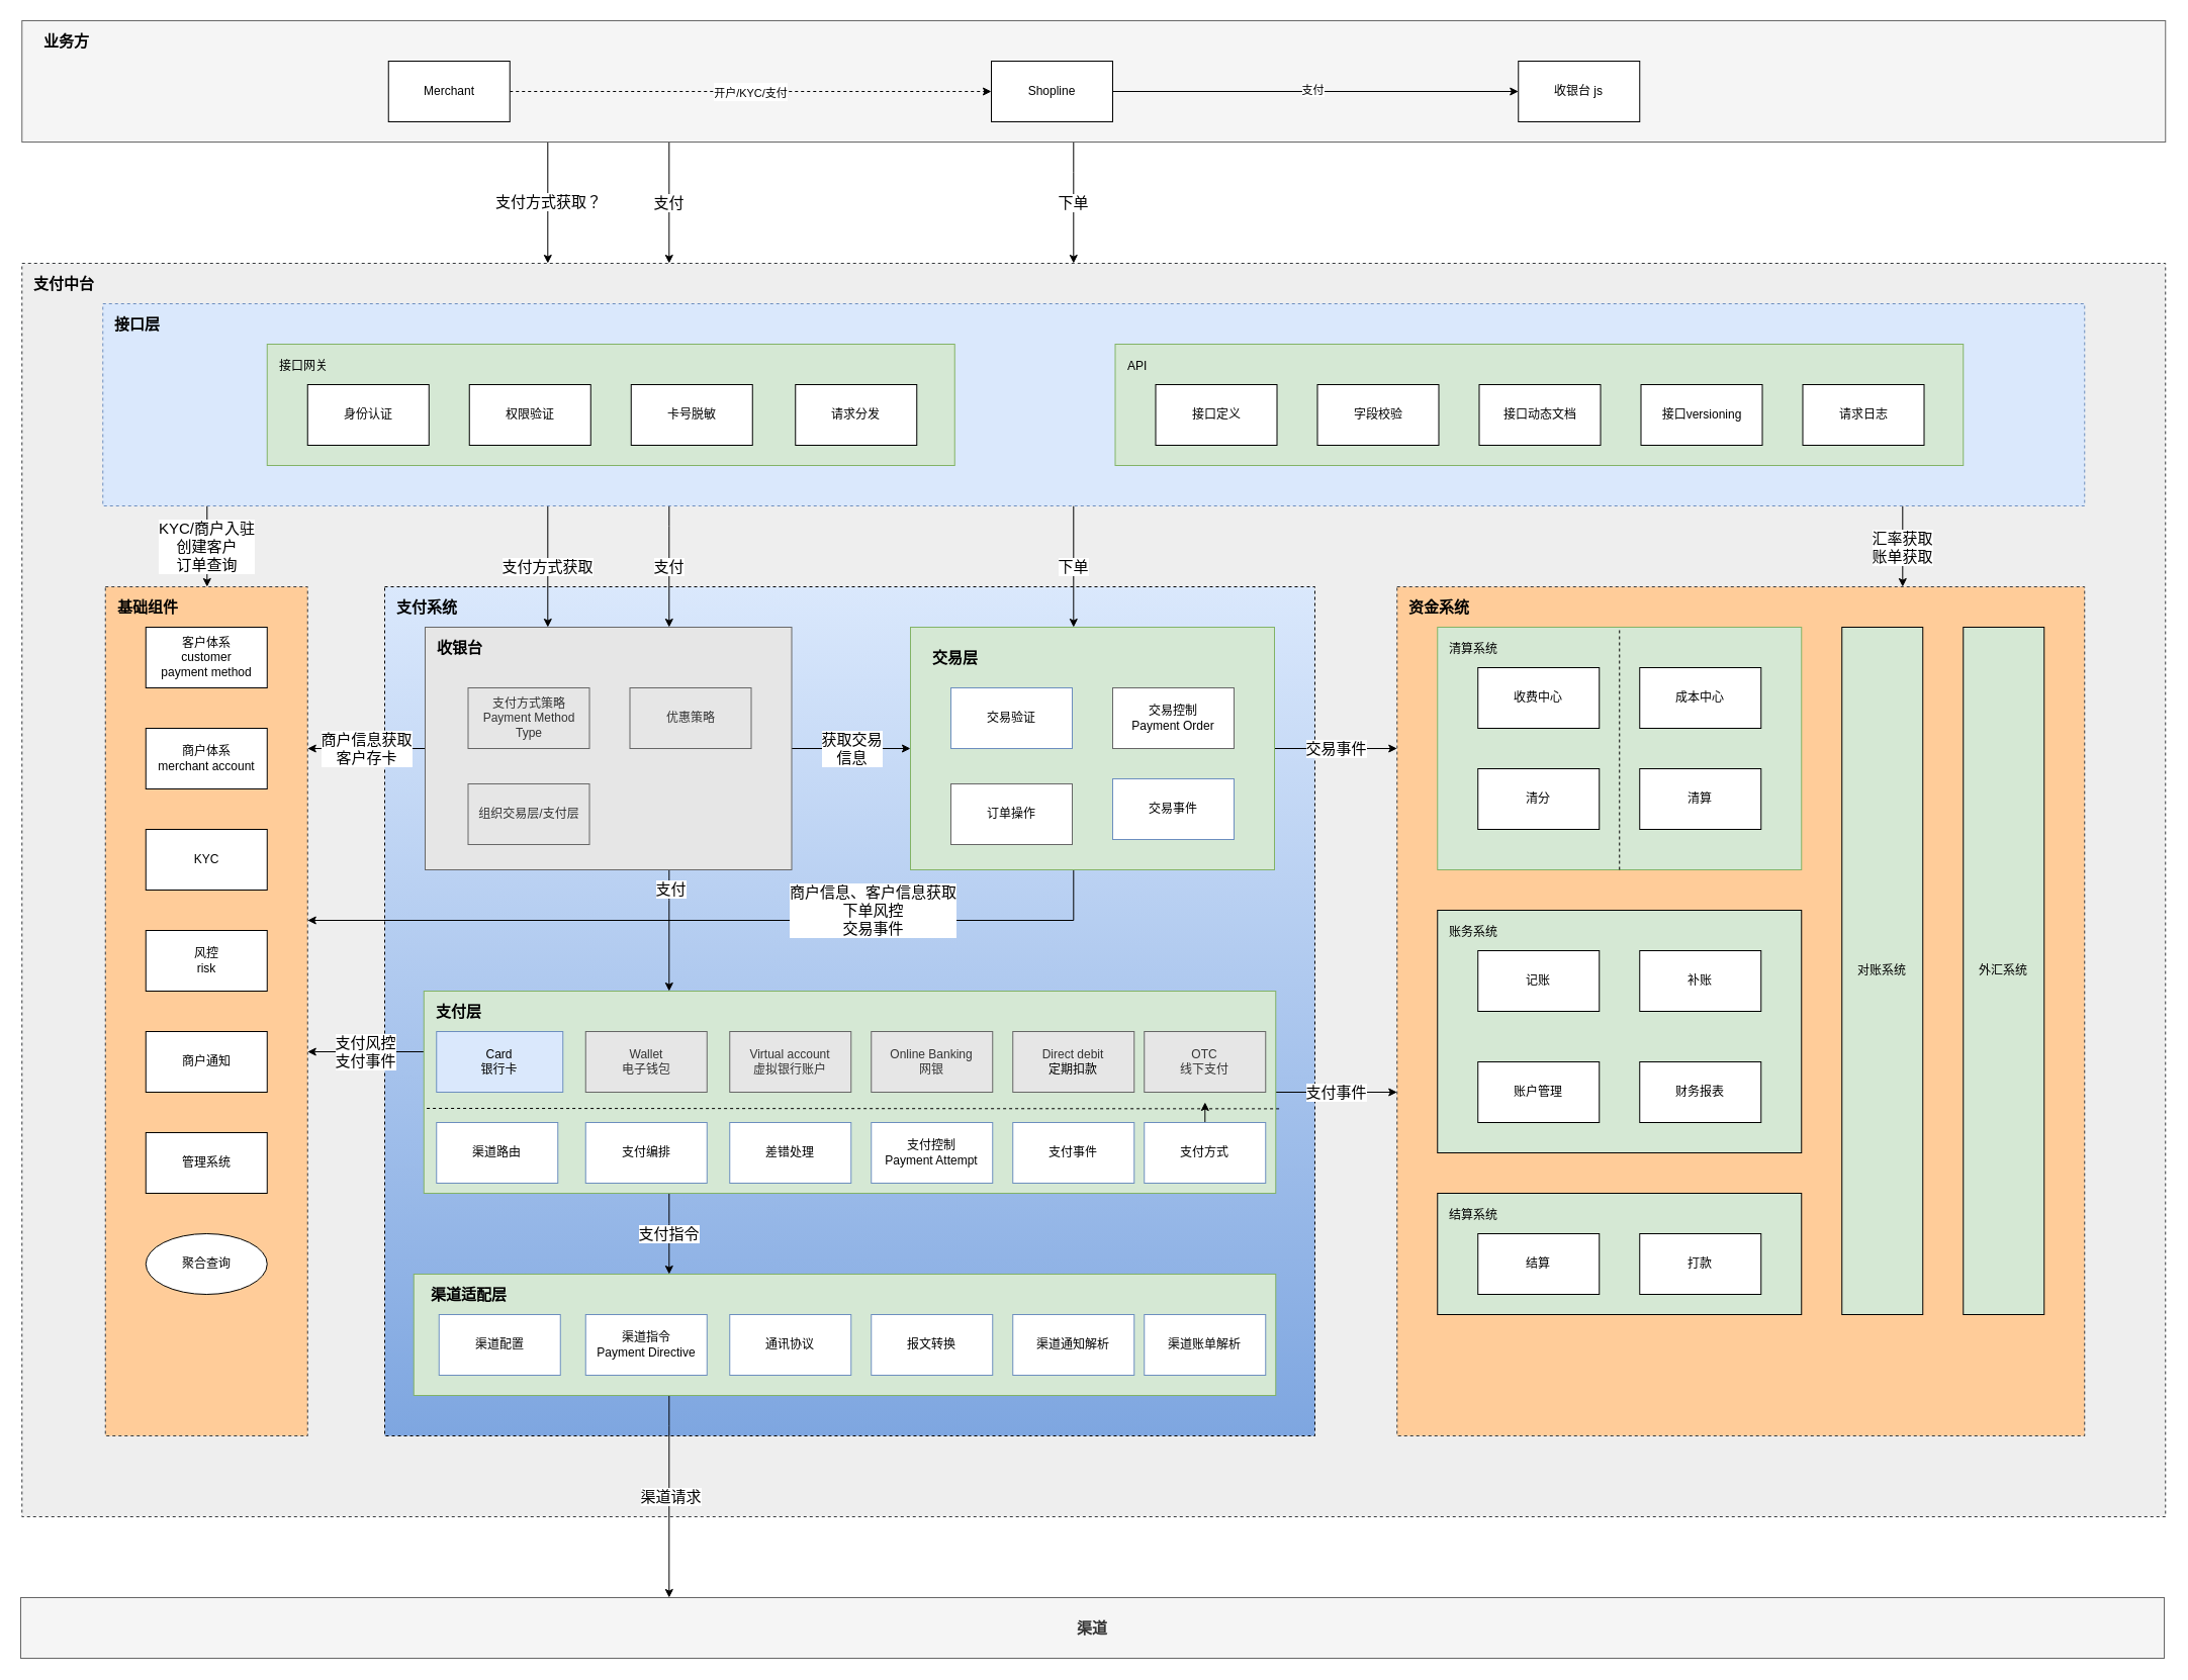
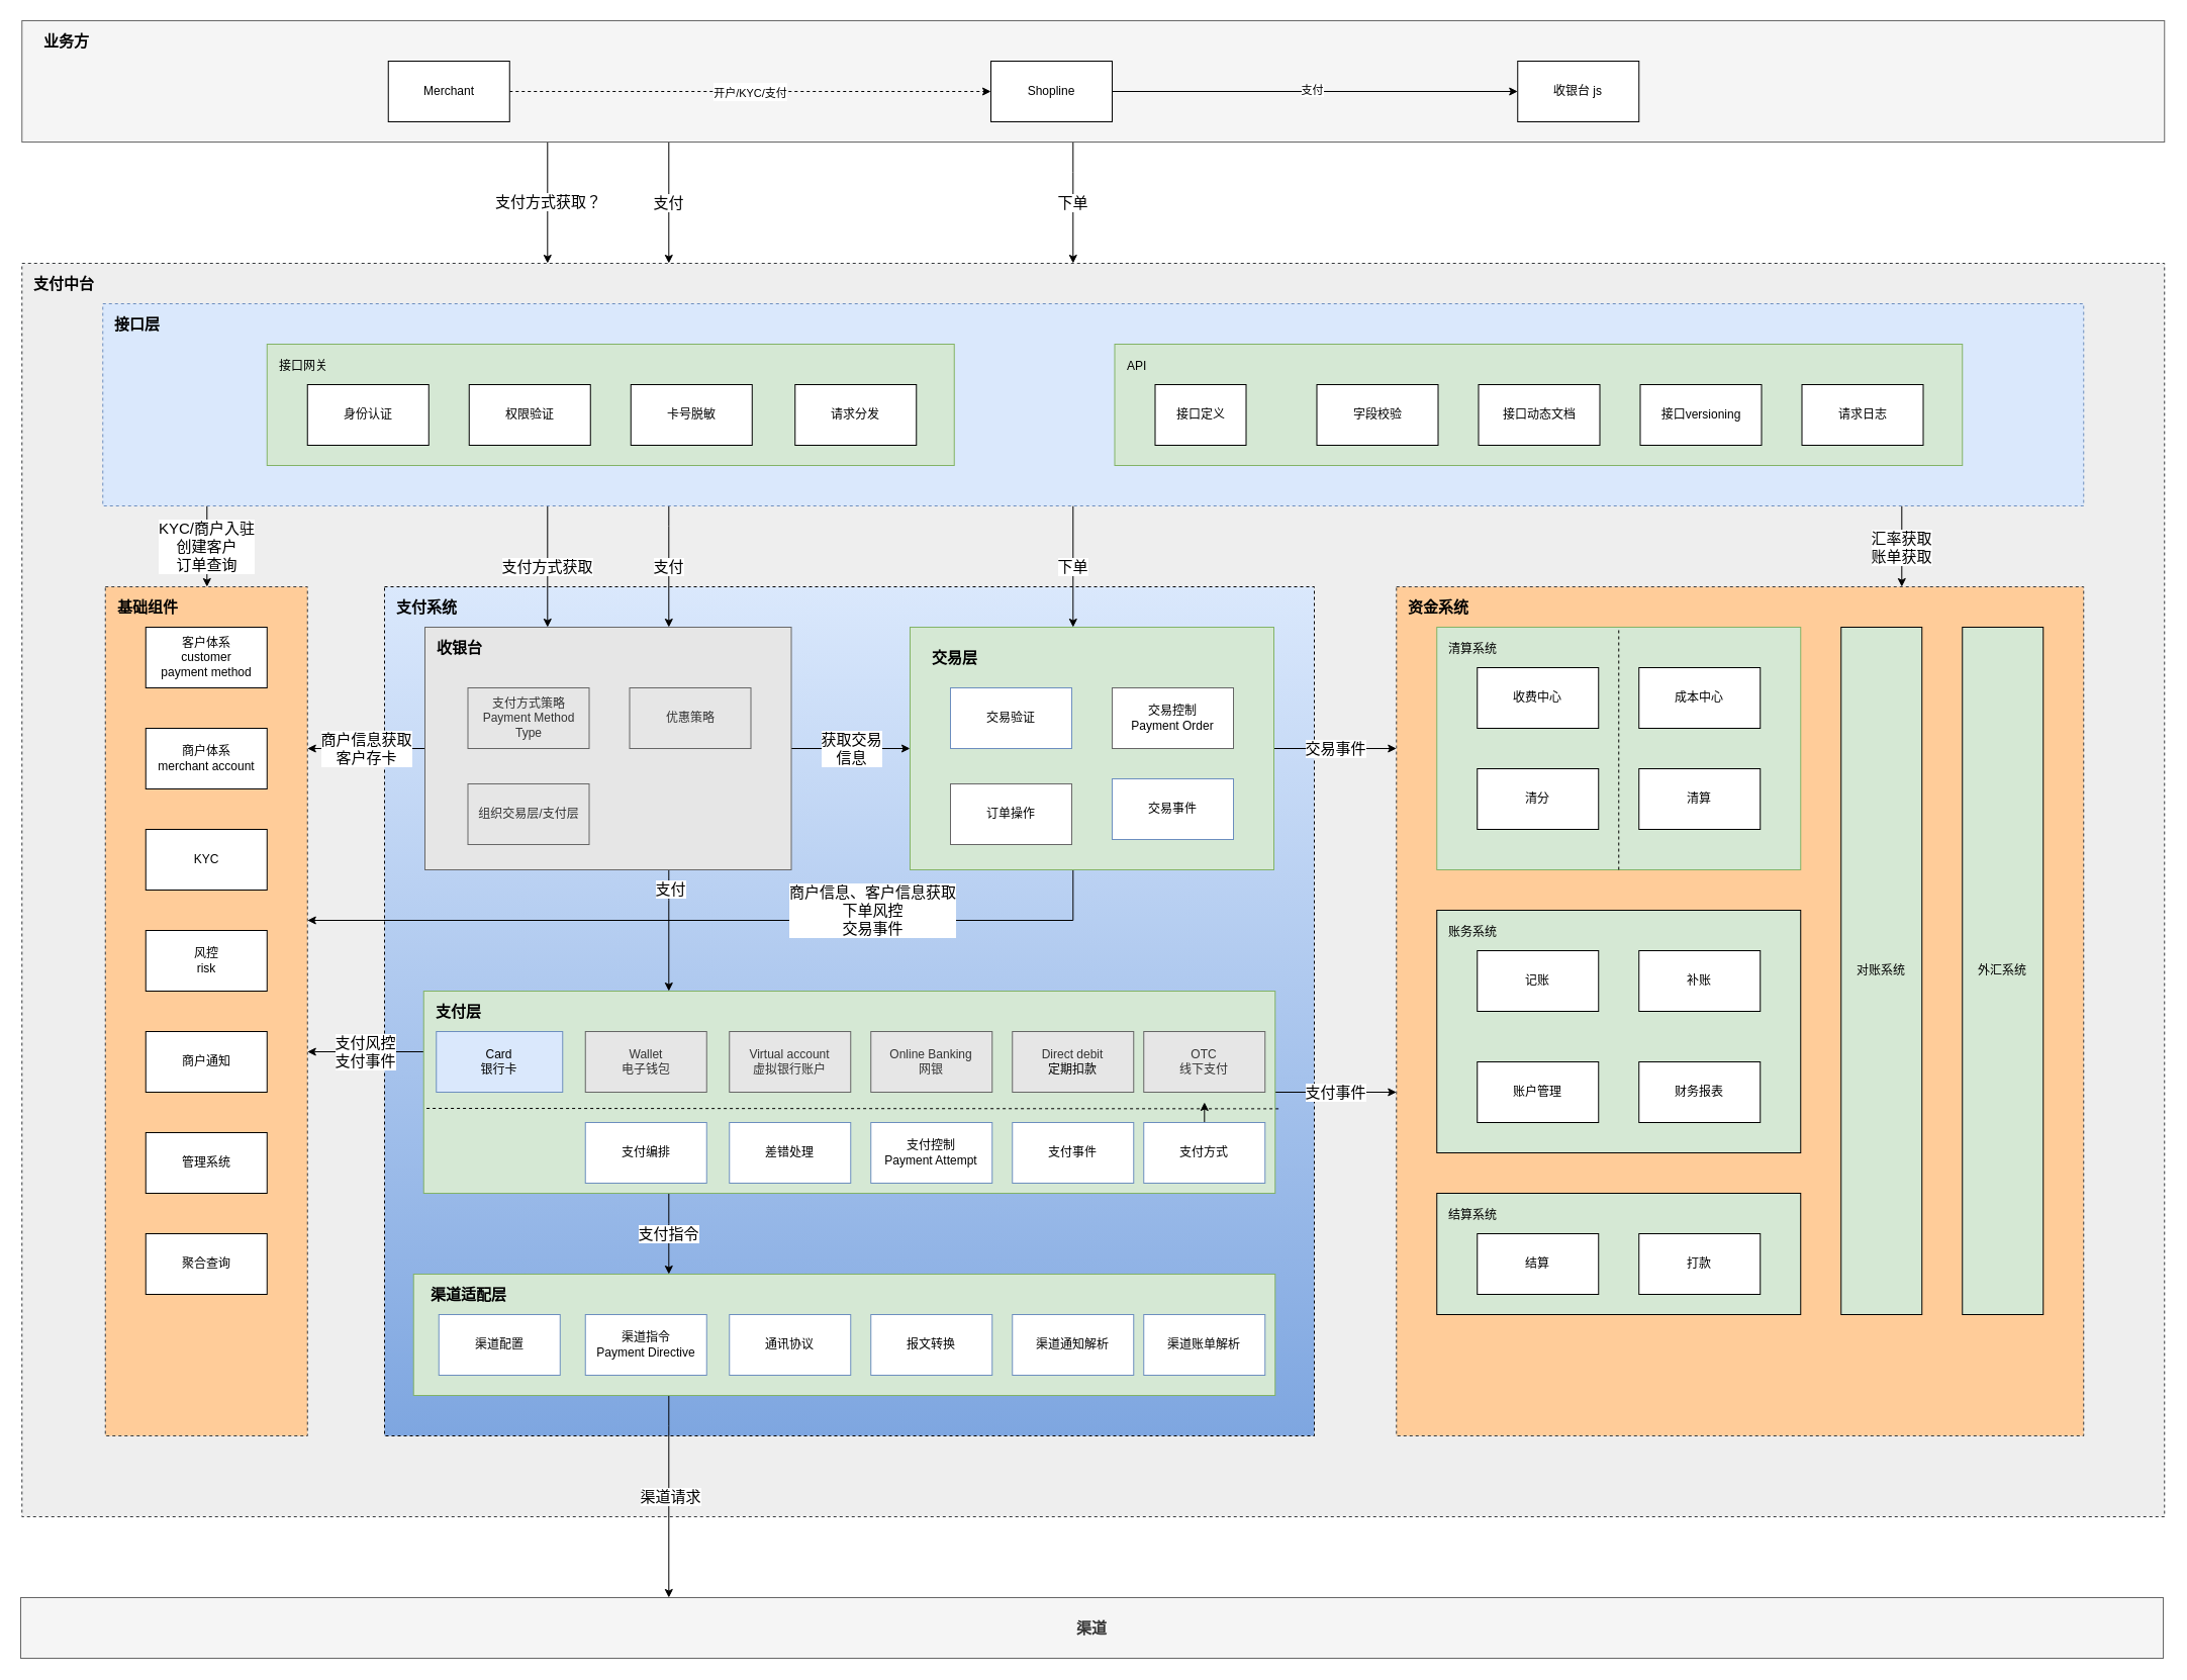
- <mxCell id="87" value="接口定义" style="rounded=0;whiteSpace=wrap;html=1;" parent="1" vertex="1"><mxGeometry x="1142.5" y="380" width="120" height="60" as="geometry" /></mxCell>
+ <mxCell id="87" value="接口定义" style="rounded=0;whiteSpace=wrap;html=1;" parent="1" vertex="1"><mxGeometry x="1142.5" y="380" width="90" height="60" as="geometry" /></mxCell>
- <mxCell id="94" value="渠道路由" style="rounded=0;whiteSpace=wrap;html=1;fillColor=#FFFFFF;strokeColor=#6c8ebf;" parent="1" vertex="1"><mxGeometry x="431.25" y="1110" width="120" height="60" as="geometry" /></mxCell>
- <mxCell id="100" value="聚合查询" style="ellipse;whiteSpace=wrap;html=1;" parent="1" vertex="1"><mxGeometry x="143.75" y="1220" width="120" height="60" as="geometry" /></mxCell>
+ <mxCell id="100" value="聚合查询" style="rounded=0;whiteSpace=wrap;html=1;" parent="1" vertex="1"><mxGeometry x="143.75" y="1220" width="120" height="60" as="geometry" /></mxCell>
